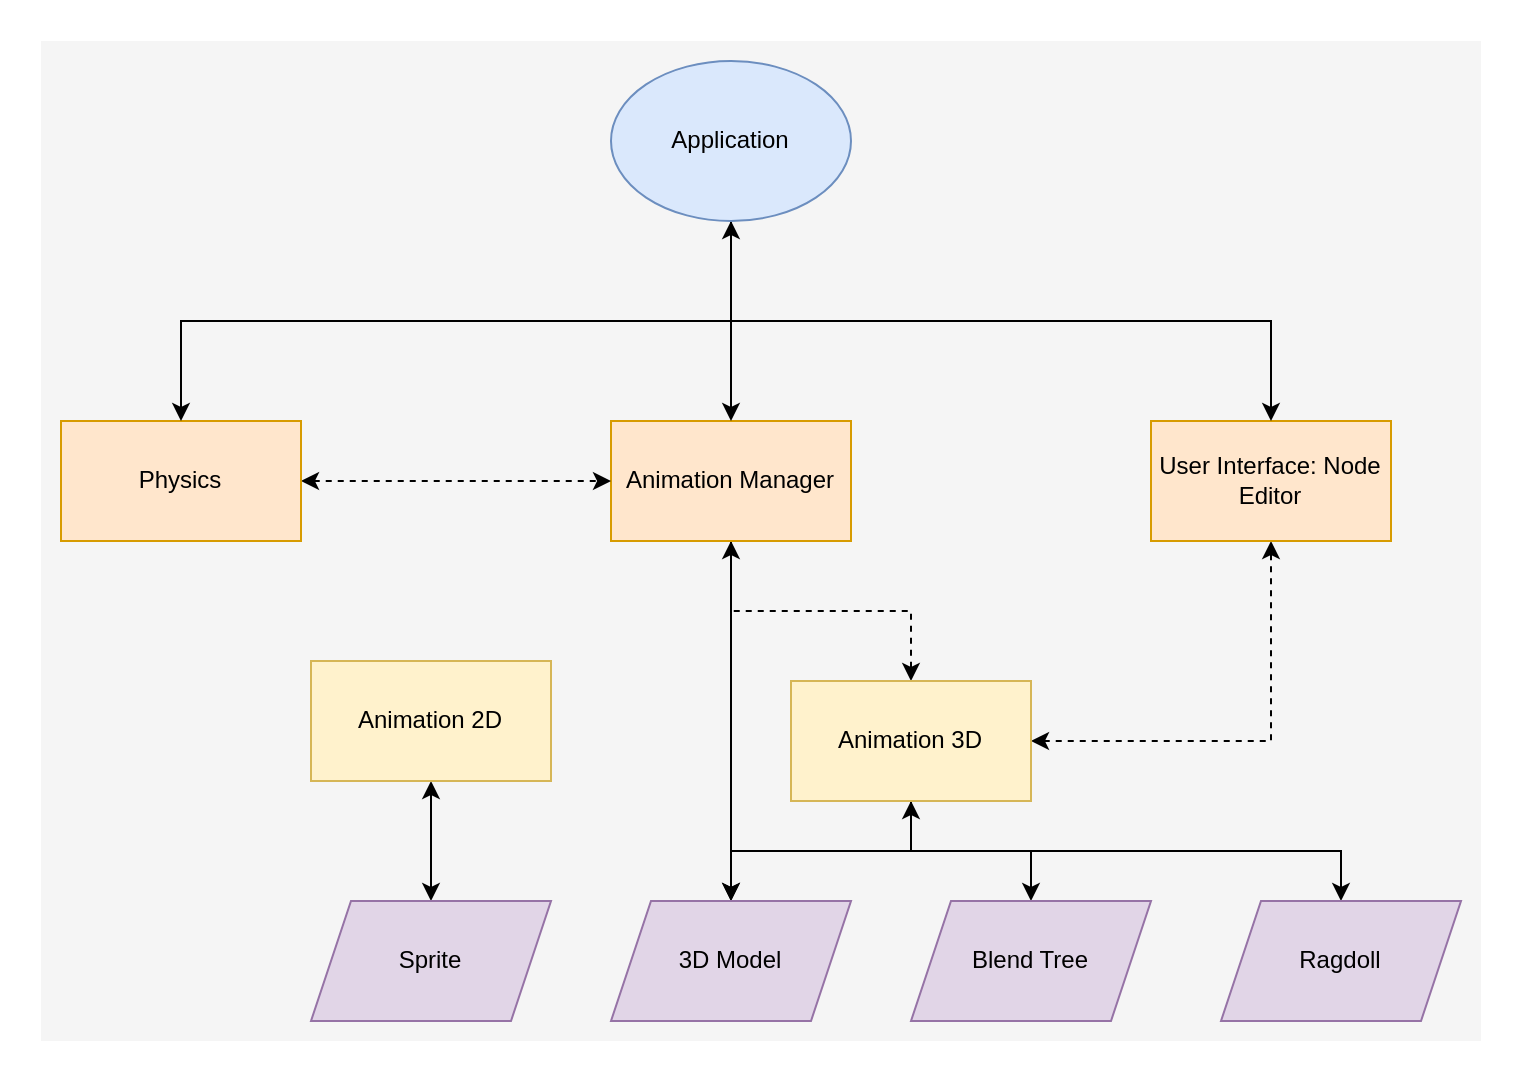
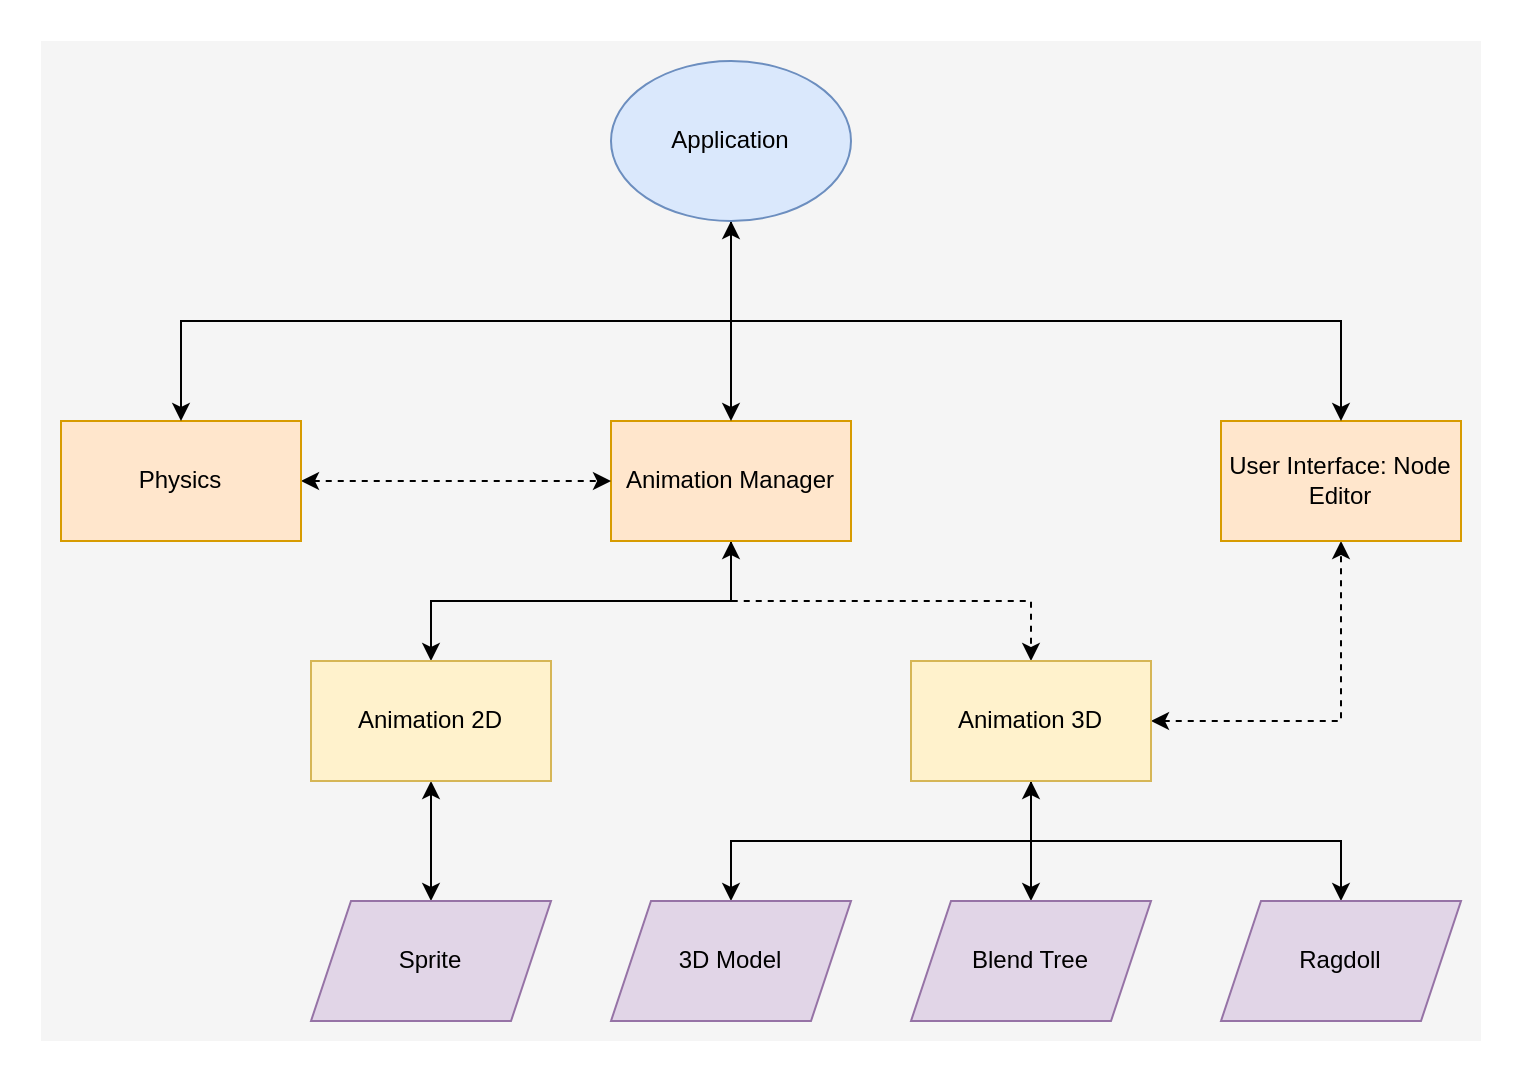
- <mxCell id="18" value="User Interface: Node Editor" style="rounded=0;whiteSpace=wrap;html=1;fillColor=#ffe6cc;strokeColor=#d79b00;" vertex="1" parent="1"><mxGeometry x="575" y="210" width="120" height="60" as="geometry" /></mxCell>
+ <mxCell id="18" value="User Interface: Node Editor" style="rounded=0;whiteSpace=wrap;html=1;fillColor=#ffe6cc;strokeColor=#d79b00;" vertex="1" parent="1"><mxGeometry x="610" y="210" width="120" height="60" as="geometry" /></mxCell>
- <mxCell id="3" style="edgeStyle=orthogonalEdgeStyle;rounded=0;orthogonalLoop=1;jettySize=auto;html=1;exitX=0.5;exitY=1;exitDx=0;exitDy=0;" edge="1" parent="1" source="5" target="14"><mxGeometry relative="1" as="geometry" /></mxCell>
+ <mxCell id="3" style="edgeStyle=orthogonalEdgeStyle;rounded=0;orthogonalLoop=1;jettySize=auto;html=1;exitX=0.5;exitY=1;exitDx=0;exitDy=0;entryX=0.5;entryY=0;entryDx=0;entryDy=0;" edge="1" parent="1" source="5" target="7"><mxGeometry relative="1" as="geometry" /></mxCell>
- <mxCell id="12" value="Animation 3D" style="rounded=0;whiteSpace=wrap;html=1;fillColor=#fff2cc;strokeColor=#d6b656;" parent="1" vertex="1"><mxGeometry x="395" y="340" width="120" height="60" as="geometry" /></mxCell>
+ <mxCell id="12" value="Animation 3D" style="rounded=0;whiteSpace=wrap;html=1;fillColor=#fff2cc;strokeColor=#d6b656;" parent="1" vertex="1"><mxGeometry x="455" y="330" width="120" height="60" as="geometry" /></mxCell>
